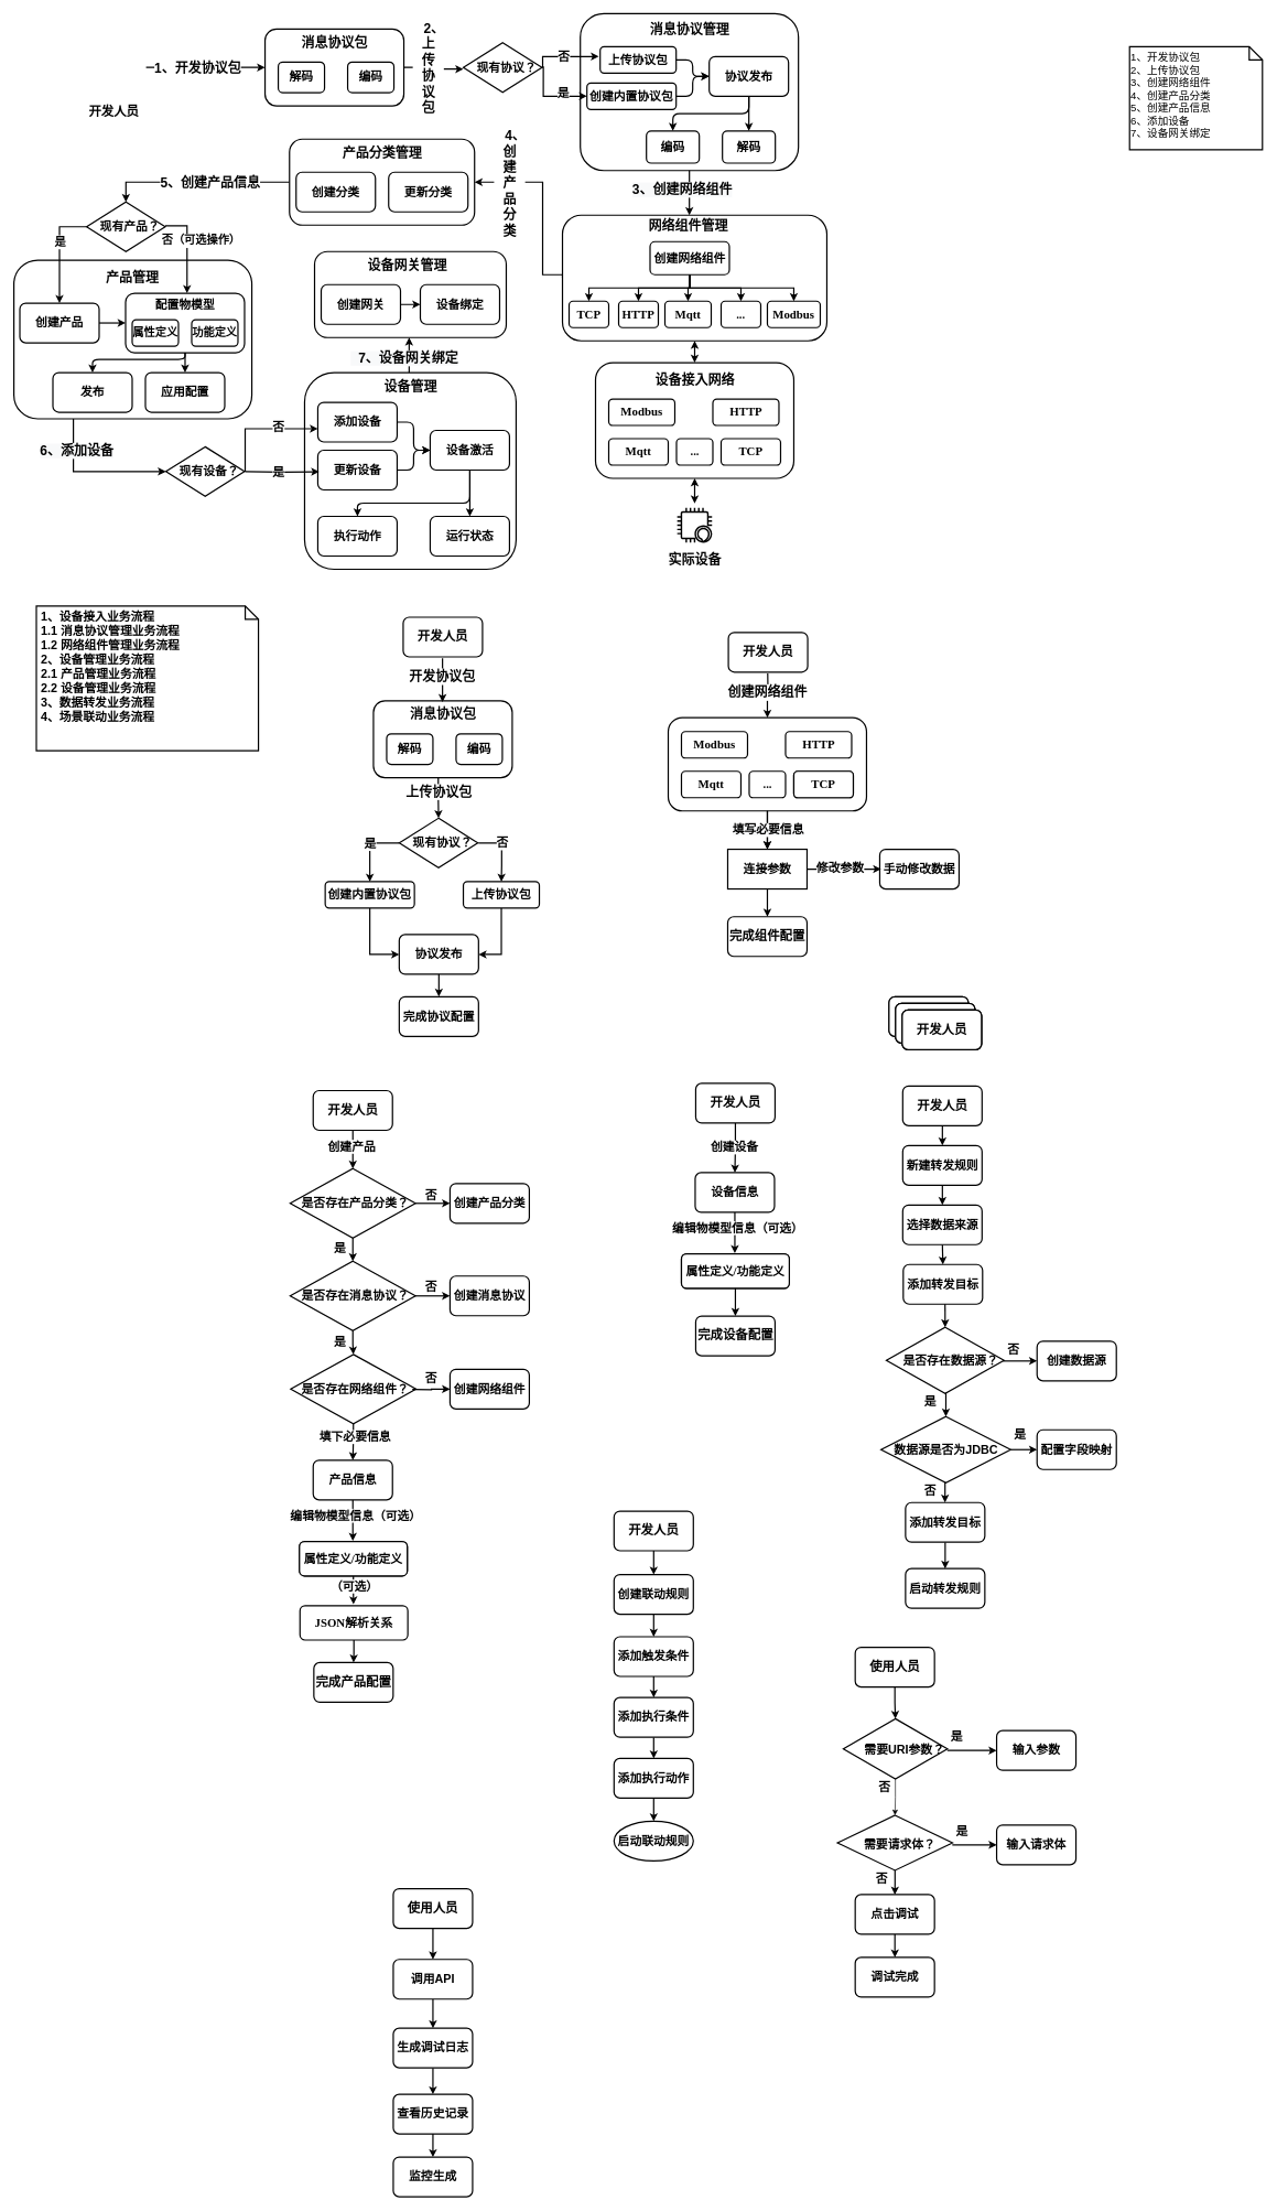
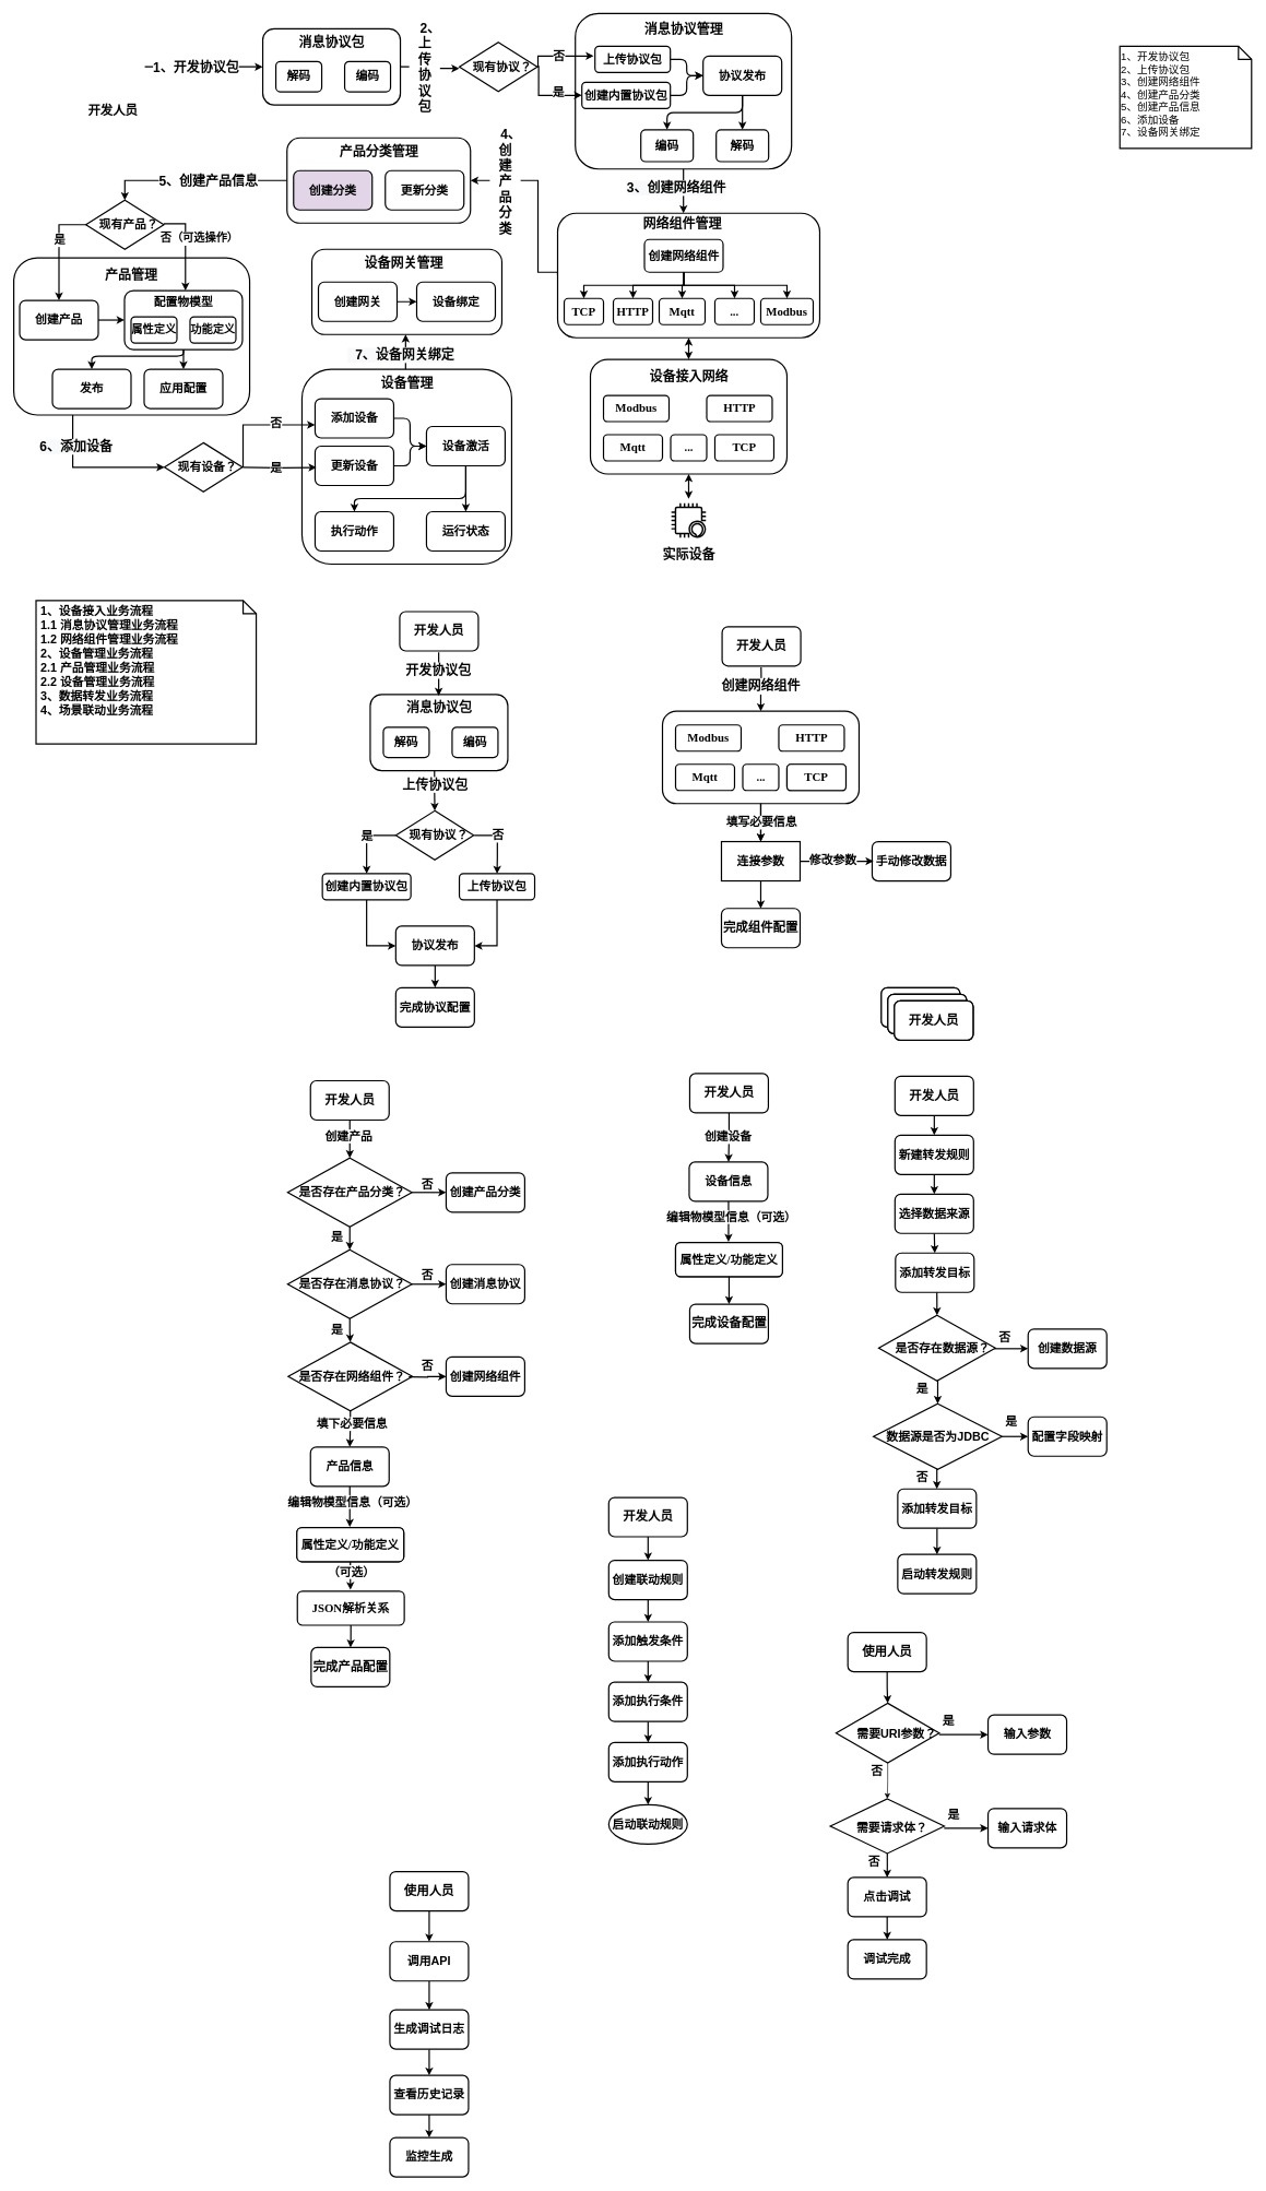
- <mxCell id="40" value="&lt;span style=&quot;font-size: 18px&quot;&gt;&lt;b&gt;创建分类&lt;/b&gt;&lt;/span&gt;" style="rounded=1;whiteSpace=wrap;html=1;fontFamily=JetBrainsMono-Bold;strokeWidth=2;" parent="37" vertex="1"><mxGeometry x="10" y="50" width="120" height="60" as="geometry" /></mxCell>
+ <mxCell id="40" value="&lt;span style=&quot;font-size: 18px&quot;&gt;&lt;b&gt;创建分类&lt;/b&gt;&lt;/span&gt;" style="rounded=1;whiteSpace=wrap;html=1;fontFamily=JetBrainsMono-Bold;strokeWidth=2;fillColor=#e1d5e7;" parent="37" vertex="1"><mxGeometry x="10" y="50" width="120" height="60" as="geometry" /></mxCell>
